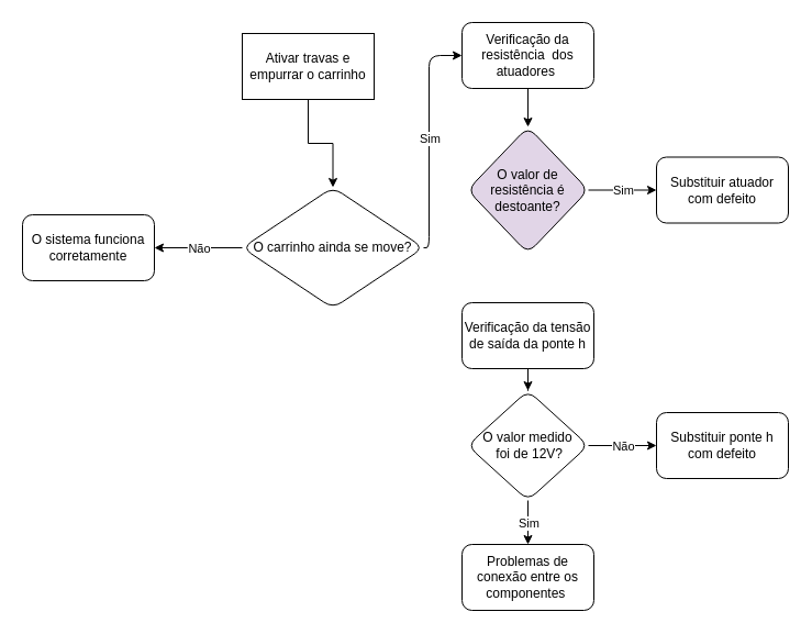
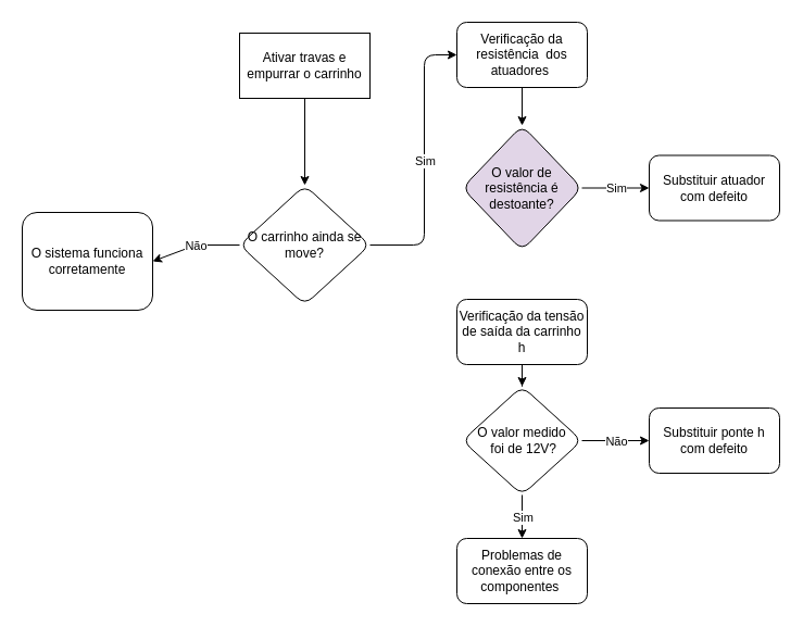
- <mxCell id="7" value="O sistema funciona corretamente" style="whiteSpace=wrap;html=1;rounded=1;" vertex="1" parent="1"><mxGeometry x="20" y="195" width="120" height="60" as="geometry" /></mxCell>
+ <mxCell id="7" value="O sistema funciona corretamente" style="whiteSpace=wrap;html=1;rounded=1;" vertex="1" parent="1"><mxGeometry x="20" y="195" width="120" height="90" as="geometry" /></mxCell>
- <mxCell id="4" value="O carrinho ainda se move?" style="rhombus;whiteSpace=wrap;html=1;rounded=1;" vertex="1" parent="1"><mxGeometry x="220" y="170" width="165" height="110" as="geometry" /></mxCell>
+ <mxCell id="4" value="O carrinho ainda se move?" style="rhombus;whiteSpace=wrap;html=1;rounded=1;" vertex="1" parent="1"><mxGeometry x="220" y="170" width="120" height="110" as="geometry" /></mxCell>
- <mxCell id="15" value="Verificação da tensão de saída da ponte h" style="whiteSpace=wrap;html=1;rounded=1;" vertex="1" parent="1"><mxGeometry x="420" y="275" width="120" height="60" as="geometry" /></mxCell>
+ <mxCell id="15" value="Verificação da tensão de saída da carrinho h" style="whiteSpace=wrap;html=1;rounded=1;" vertex="1" parent="1"><mxGeometry x="420" y="275" width="120" height="60" as="geometry" /></mxCell>
